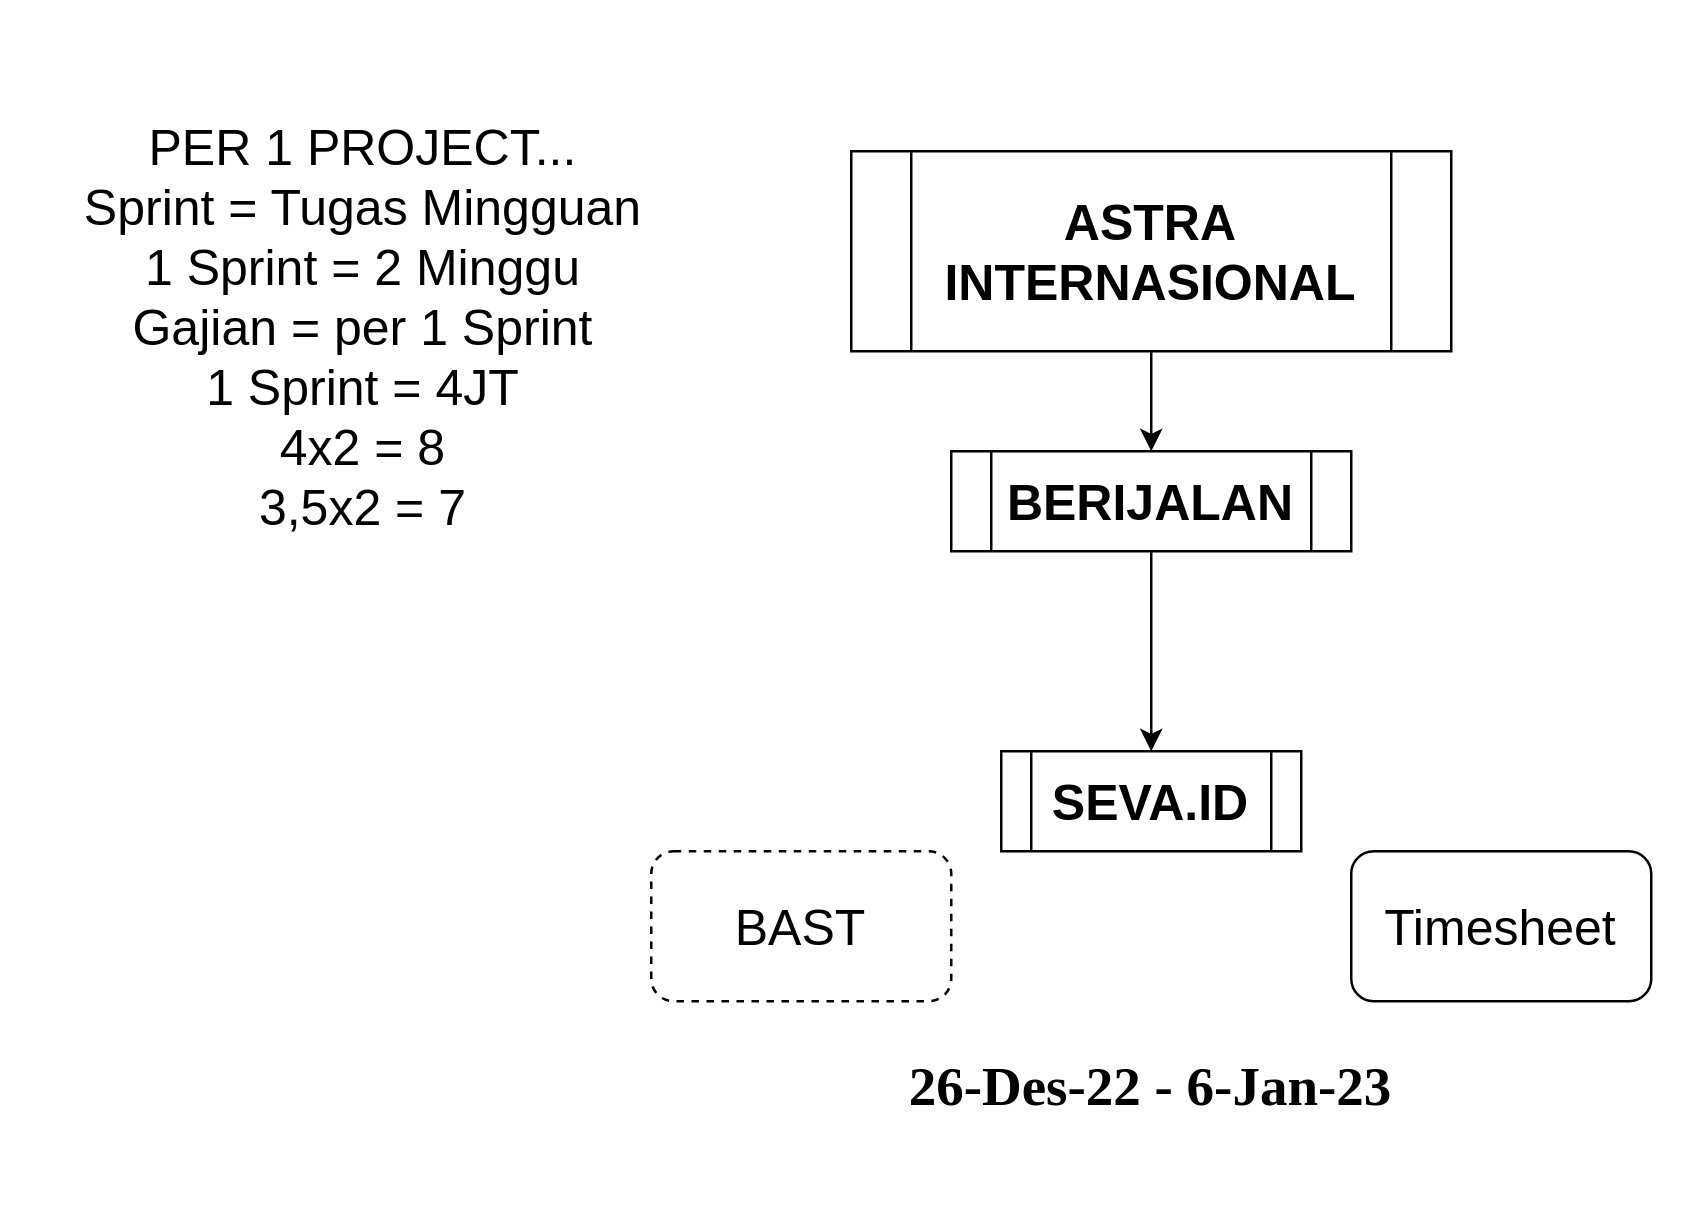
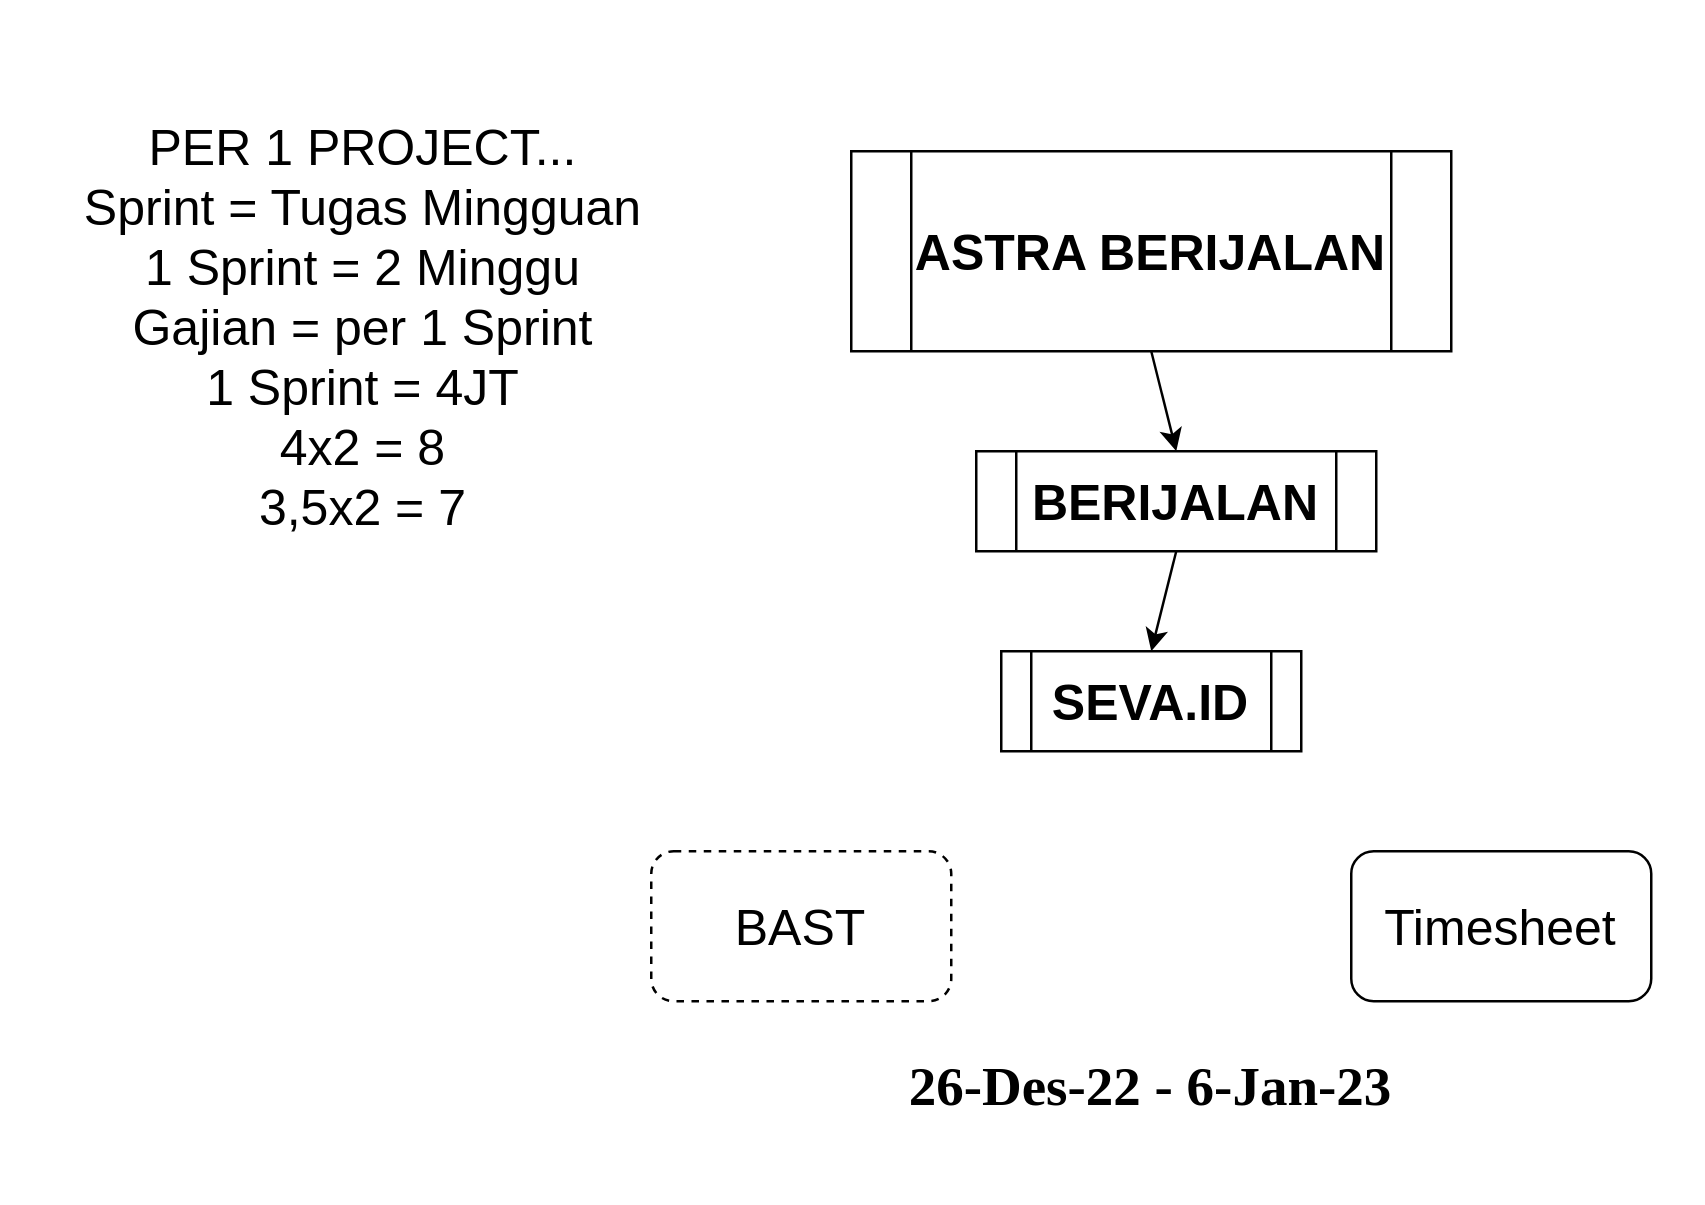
- <mxCell id="3" value="ASTRA INTERNASIONAL" style="shape=process;whiteSpace=wrap;html=1;backgroundOutline=1;fontSize=20;fontStyle=1" vertex="1" parent="1"><mxGeometry x="340" y="60" width="240" height="80" as="geometry" /></mxCell>
+ <mxCell id="3" value="ASTRA BERIJALAN" style="shape=process;whiteSpace=wrap;html=1;backgroundOutline=1;fontSize=20;fontStyle=1" vertex="1" parent="1"><mxGeometry x="340" y="60" width="240" height="80" as="geometry" /></mxCell>
- <mxCell id="4" value="BERIJALAN" style="shape=process;whiteSpace=wrap;html=1;backgroundOutline=1;fontSize=20;fontStyle=1" vertex="1" parent="1"><mxGeometry x="380" y="180" width="160" height="40" as="geometry" /></mxCell>
+ <mxCell id="4" value="BERIJALAN" style="shape=process;whiteSpace=wrap;html=1;backgroundOutline=1;fontSize=20;fontStyle=1" vertex="1" parent="1"><mxGeometry x="390" y="180" width="160" height="40" as="geometry" /></mxCell>
- <mxCell id="2" value="SEVA.ID" style="shape=process;whiteSpace=wrap;html=1;backgroundOutline=1;fontSize=20;fontStyle=1" vertex="1" parent="1"><mxGeometry x="400" y="300" width="120" height="40" as="geometry" /></mxCell>
+ <mxCell id="2" value="SEVA.ID" style="shape=process;whiteSpace=wrap;html=1;backgroundOutline=1;fontSize=20;fontStyle=1" vertex="1" parent="1"><mxGeometry x="400" y="260" width="120" height="40" as="geometry" /></mxCell>
